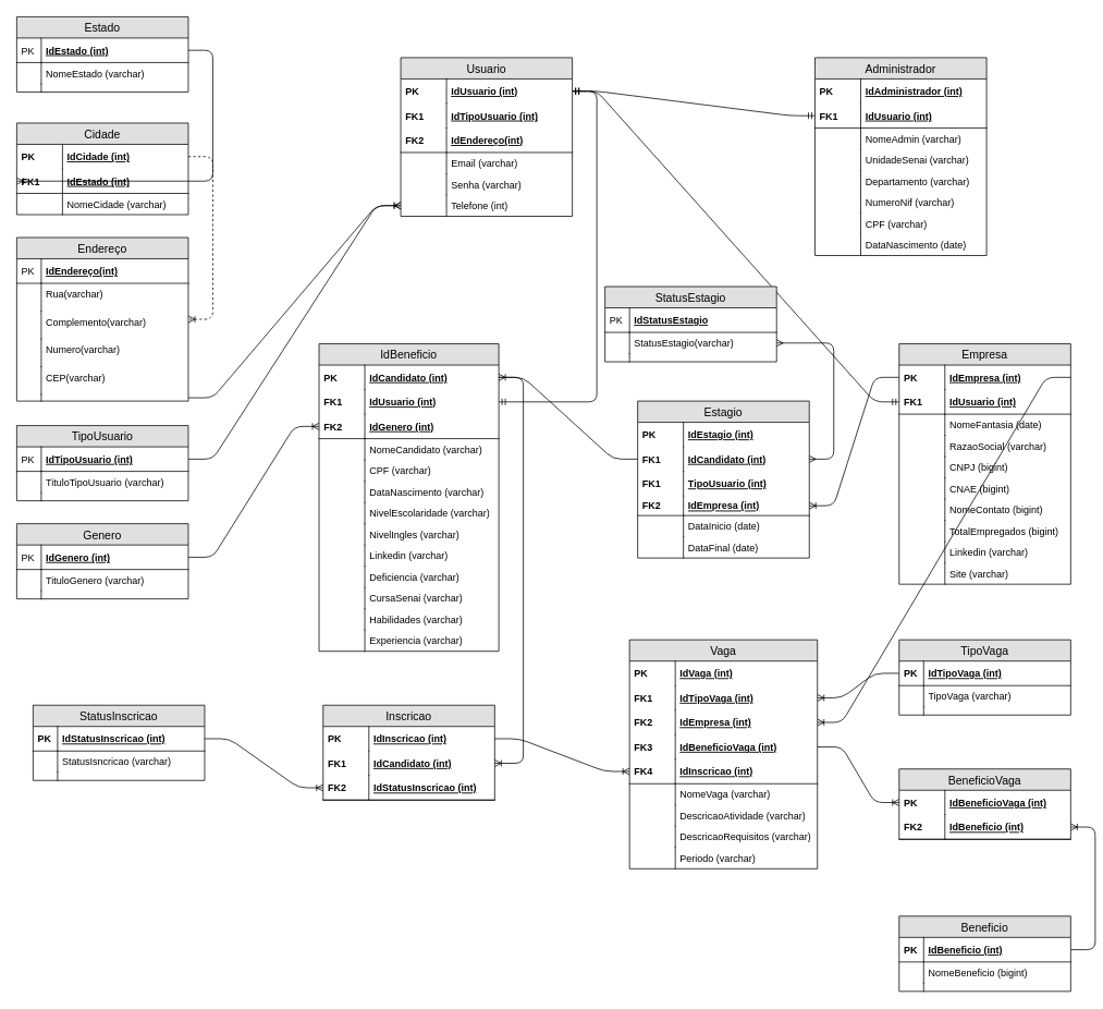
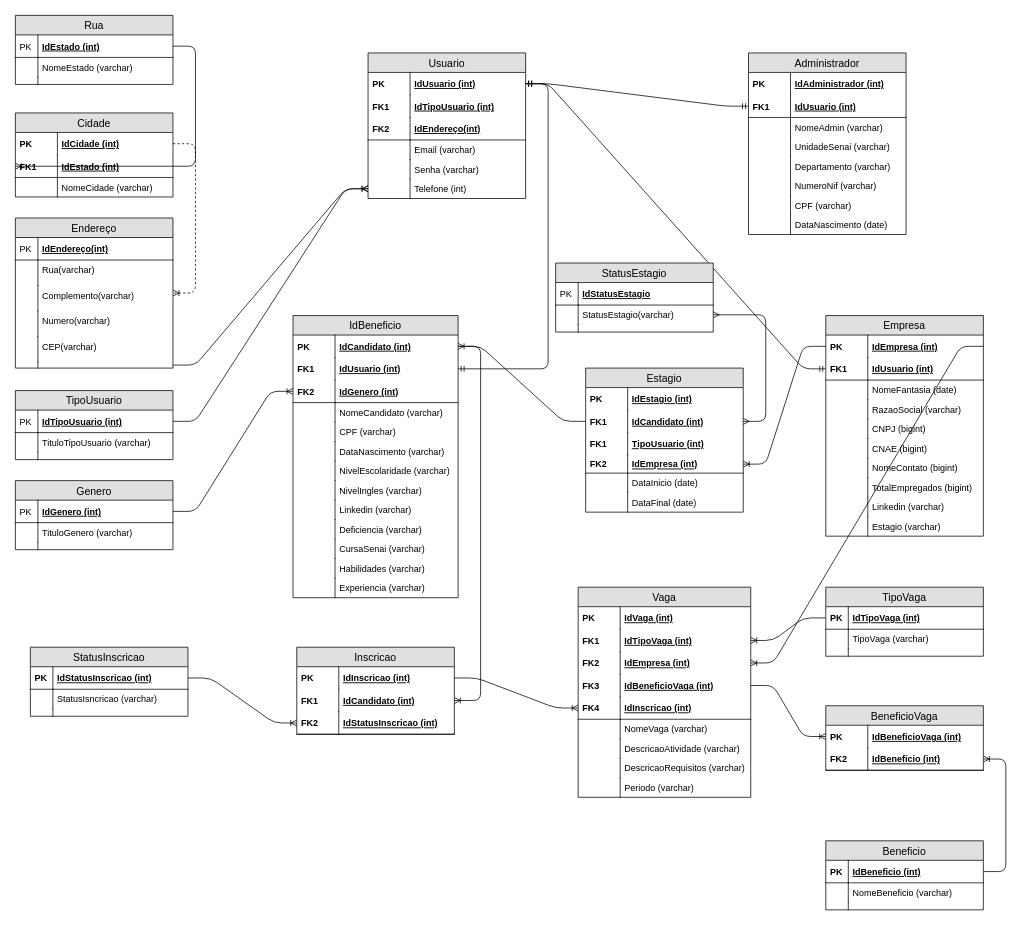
- <mxCell id="2" value="Estado" style="swimlane;fontStyle=0;childLayout=stackLayout;horizontal=1;startSize=26;fillColor=#e0e0e0;horizontalStack=0;resizeParent=1;resizeParentMax=0;resizeLast=0;collapsible=1;marginBottom=0;swimlaneFillColor=#ffffff;align=center;fontSize=14;" parent="1" vertex="1"><mxGeometry x="20" y="20" width="210" height="92" as="geometry" /></mxCell>
+ <mxCell id="2" value="Rua" style="swimlane;fontStyle=0;childLayout=stackLayout;horizontal=1;startSize=26;fillColor=#e0e0e0;horizontalStack=0;resizeParent=1;resizeParentMax=0;resizeLast=0;collapsible=1;marginBottom=0;swimlaneFillColor=#ffffff;align=center;fontSize=14;" parent="1" vertex="1"><mxGeometry x="20" y="20" width="210" height="92" as="geometry" /></mxCell>
- <mxCell id="69" value="Site (varchar)" style="shape=partialRectangle;top=0;left=0;right=0;bottom=0;align=left;verticalAlign=top;fillColor=none;spacingLeft=60;spacingRight=4;overflow=hidden;rotatable=0;points=[[0,0.5],[1,0.5]];portConstraint=eastwest;dropTarget=0;fontSize=12;" parent="50" vertex="1"><mxGeometry y="268" width="210" height="26" as="geometry" /></mxCell>
+ <mxCell id="69" value="Estagio (varchar)" style="shape=partialRectangle;top=0;left=0;right=0;bottom=0;align=left;verticalAlign=top;fillColor=none;spacingLeft=60;spacingRight=4;overflow=hidden;rotatable=0;points=[[0,0.5],[1,0.5]];portConstraint=eastwest;dropTarget=0;fontSize=12;" parent="50" vertex="1"><mxGeometry y="268" width="210" height="26" as="geometry" /></mxCell>
- <mxCell id="132" value="NomeBeneficio (bigint)" style="shape=partialRectangle;top=0;left=0;right=0;bottom=0;align=left;verticalAlign=top;fillColor=none;spacingLeft=34;spacingRight=4;overflow=hidden;rotatable=0;points=[[0,0.5],[1,0.5]];portConstraint=eastwest;dropTarget=0;fontSize=12;" parent="129" vertex="1"><mxGeometry y="56" width="210" height="26" as="geometry" /></mxCell>
+ <mxCell id="132" value="NomeBeneficio (varchar)" style="shape=partialRectangle;top=0;left=0;right=0;bottom=0;align=left;verticalAlign=top;fillColor=none;spacingLeft=34;spacingRight=4;overflow=hidden;rotatable=0;points=[[0,0.5],[1,0.5]];portConstraint=eastwest;dropTarget=0;fontSize=12;" parent="129" vertex="1"><mxGeometry y="56" width="210" height="26" as="geometry" /></mxCell>
